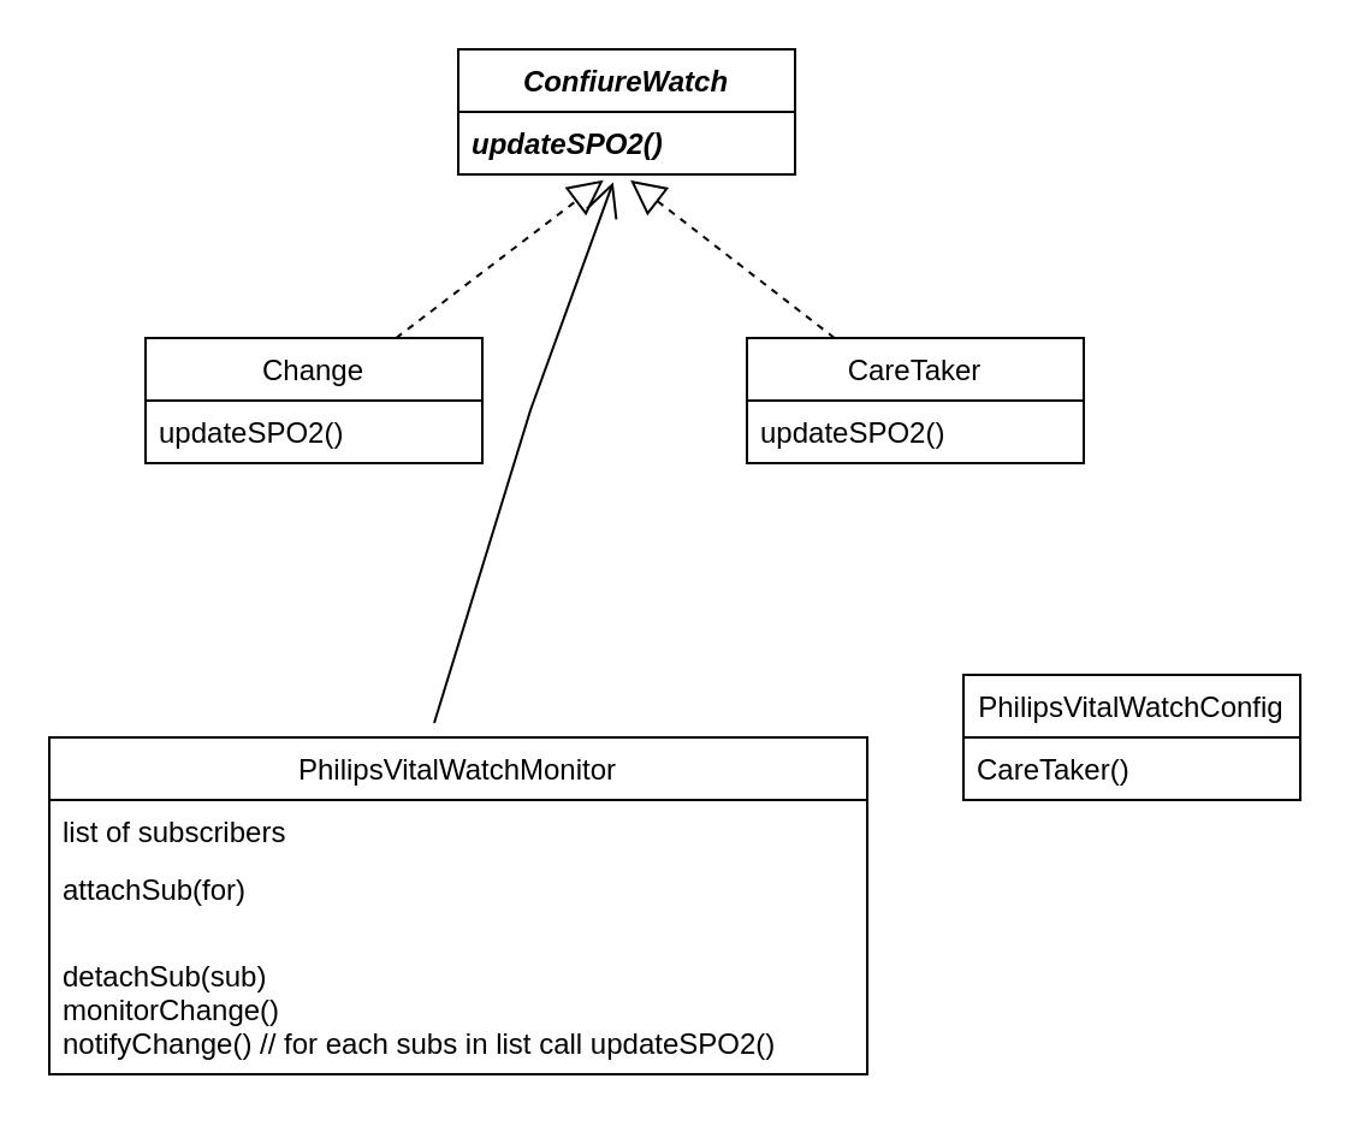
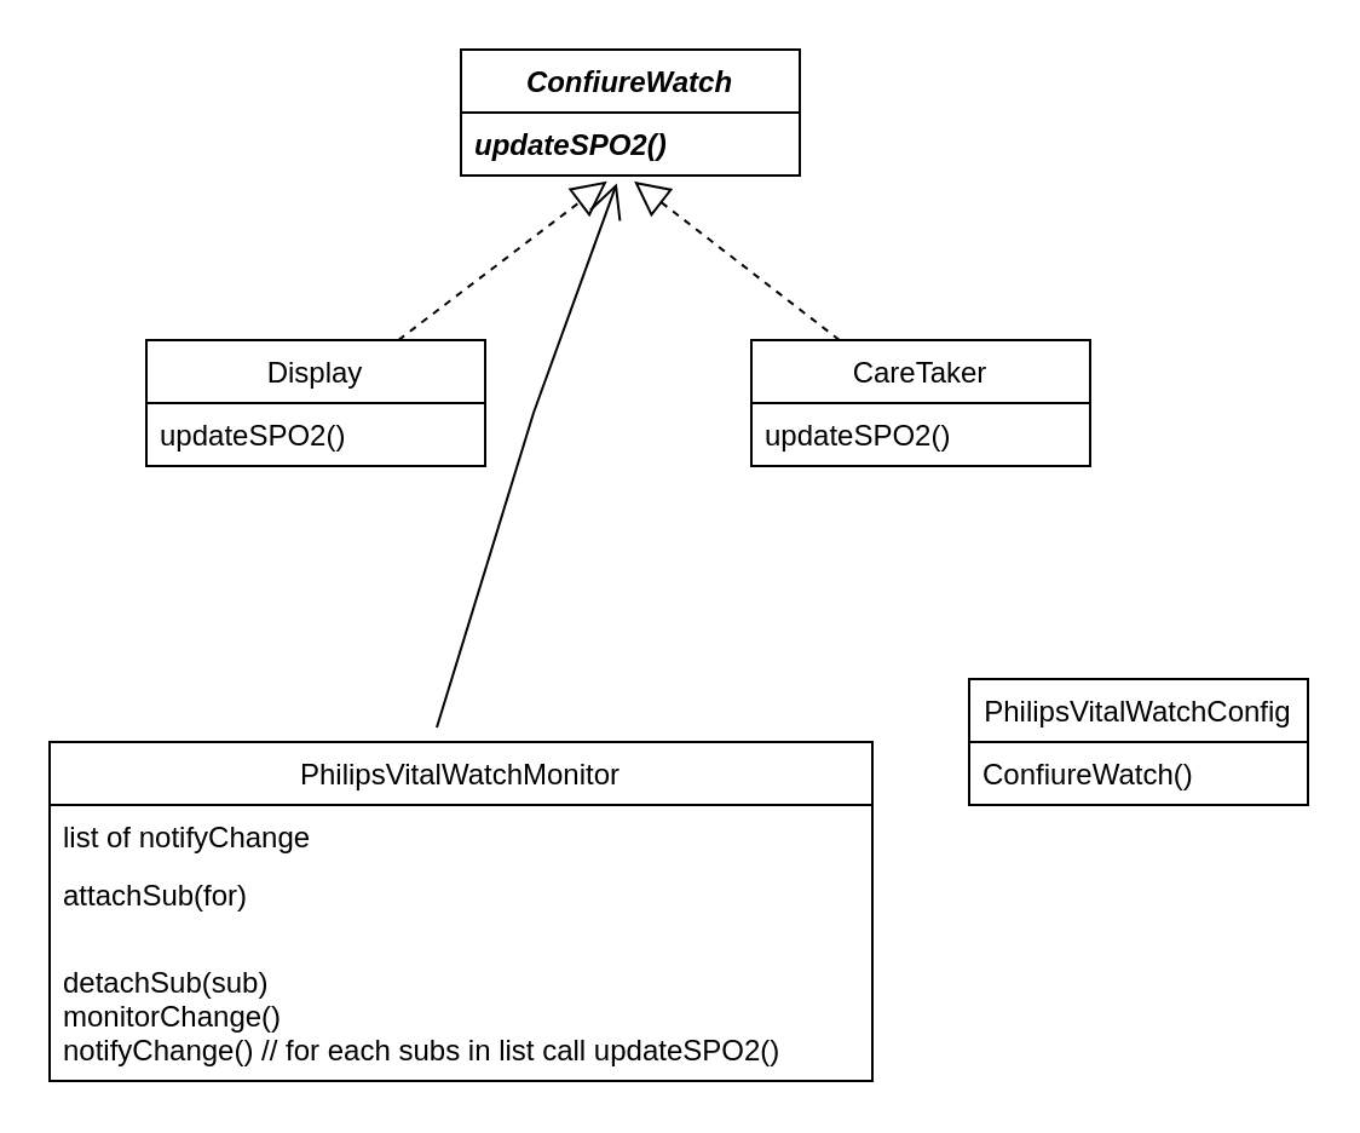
- <mxCell id="2" value="Change" style="swimlane;fontStyle=0;childLayout=stackLayout;horizontal=1;startSize=26;fillColor=none;horizontalStack=0;resizeParent=1;resizeParentMax=0;resizeLast=0;collapsible=1;marginBottom=0;" vertex="1" parent="1"><mxGeometry x="60" y="140" width="140" height="52" as="geometry" /></mxCell>
+ <mxCell id="2" value="Display" style="swimlane;fontStyle=0;childLayout=stackLayout;horizontal=1;startSize=26;fillColor=none;horizontalStack=0;resizeParent=1;resizeParentMax=0;resizeLast=0;collapsible=1;marginBottom=0;" vertex="1" parent="1"><mxGeometry x="60" y="140" width="140" height="52" as="geometry" /></mxCell>
- <mxCell id="11" value="CareTaker()" style="text;strokeColor=none;fillColor=none;align=left;verticalAlign=top;spacingLeft=4;spacingRight=4;overflow=hidden;rotatable=0;points=[[0,0.5],[1,0.5]];portConstraint=eastwest;" vertex="1" parent="10"><mxGeometry y="26" width="140" height="26" as="geometry" /></mxCell>
+ <mxCell id="11" value="ConfiureWatch()" style="text;strokeColor=none;fillColor=none;align=left;verticalAlign=top;spacingLeft=4;spacingRight=4;overflow=hidden;rotatable=0;points=[[0,0.5],[1,0.5]];portConstraint=eastwest;" vertex="1" parent="10"><mxGeometry y="26" width="140" height="26" as="geometry" /></mxCell>
- <mxCell id="7" value="list of subscribers&#10;&#10;NotifySP20Change()&#10;&#10;" style="text;strokeColor=none;fillColor=none;align=left;verticalAlign=top;spacingLeft=4;spacingRight=4;overflow=hidden;rotatable=0;points=[[0,0.5],[1,0.5]];portConstraint=eastwest;" vertex="1" parent="6"><mxGeometry y="26" width="340" height="24" as="geometry" /></mxCell>
+ <mxCell id="7" value="list of notifyChange&#10;&#10;NotifySP20Change()&#10;&#10;" style="text;strokeColor=none;fillColor=none;align=left;verticalAlign=top;spacingLeft=4;spacingRight=4;overflow=hidden;rotatable=0;points=[[0,0.5],[1,0.5]];portConstraint=eastwest;" vertex="1" parent="6"><mxGeometry y="26" width="340" height="24" as="geometry" /></mxCell>
